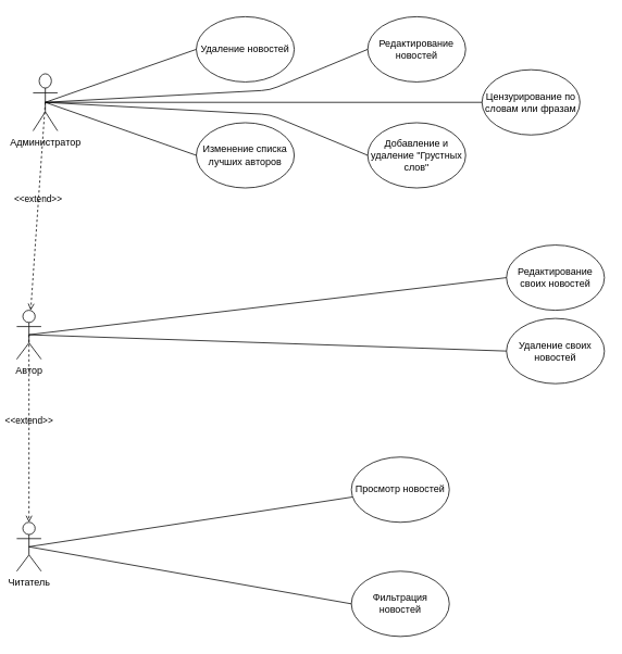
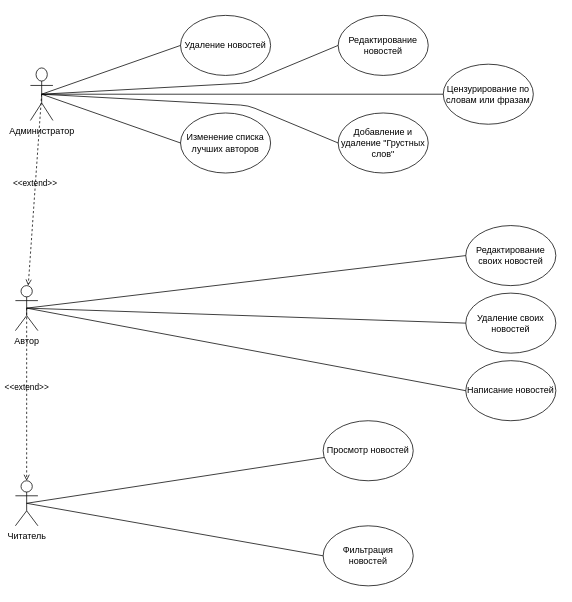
+ <mxCell id="14" value="" style="endArrow=none;html=1;exitX=0;exitY=0.5;exitDx=0;exitDy=0;entryX=0.5;entryY=0.5;entryDx=0;entryDy=0;entryPerimeter=0;" parent="1" source="11" target="3" edge="1"><mxGeometry width="50" height="50" relative="1" as="geometry"><mxPoint x="360" y="520" as="sourcePoint" /><mxPoint x="410" y="470" as="targetPoint" /></mxGeometry></mxCell>
+ <mxCell id="11" value="Написание новостей" style="ellipse;whiteSpace=wrap;html=1;" parent="1" vertex="1"><mxGeometry x="620" y="480" width="120" height="80" as="geometry" /></mxCell>
